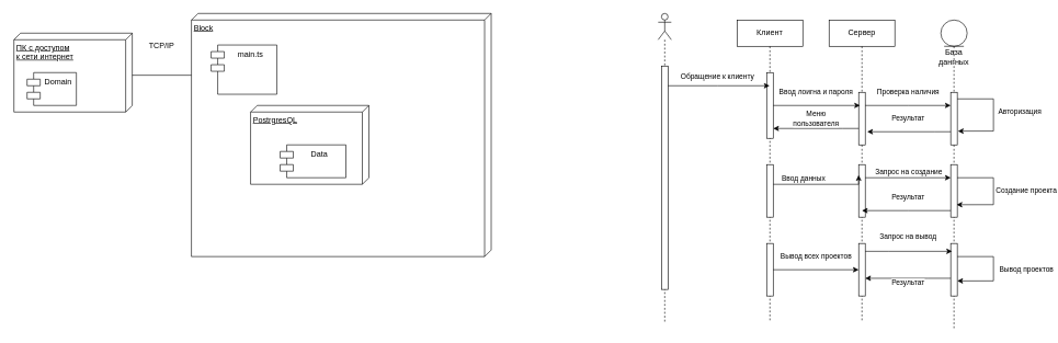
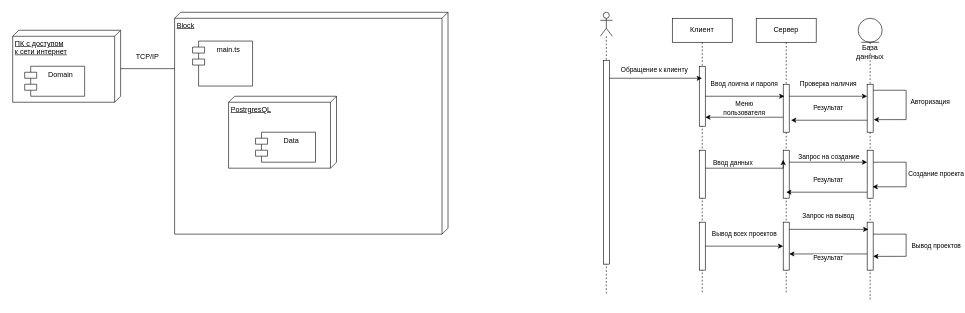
- <mxCell id="9" value="TCP/IP" style="text;html=1;strokeColor=none;fillColor=none;align=center;verticalAlign=middle;whiteSpace=wrap;rounded=0;" vertex="1" parent="1"><mxGeometry x="215" y="55" width="60" height="30" as="geometry" /></mxCell>
+ <mxCell id="9" value="TCP/IP" style="text;html=1;strokeColor=none;fillColor=none;align=center;verticalAlign=middle;whiteSpace=wrap;rounded=0;" vertex="1" parent="1"><mxGeometry x="215" y="80" width="60" height="30" as="geometry" /></mxCell>
- <mxCell id="3" value="Domain" style="shape=module;align=left;spacingLeft=20;align=center;verticalAlign=top;" vertex="1" parent="1"><mxGeometry x="40" y="110" width="75" height="50" as="geometry" /></mxCell>
+ <mxCell id="3" value="Domain" style="shape=module;align=left;spacingLeft=20;align=center;verticalAlign=top;" vertex="1" parent="1"><mxGeometry x="40" y="110" width="100" height="50" as="geometry" /></mxCell>
